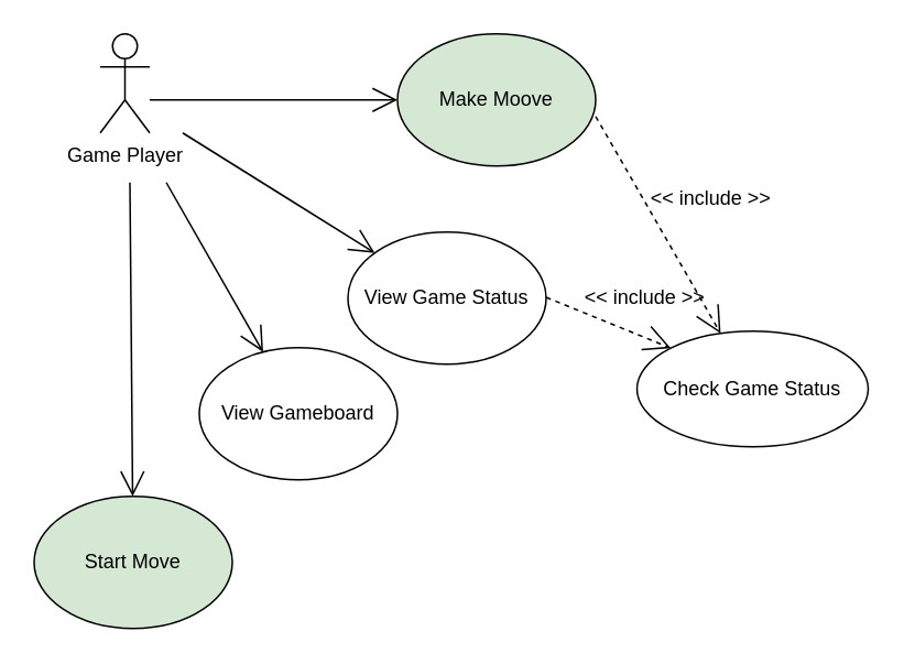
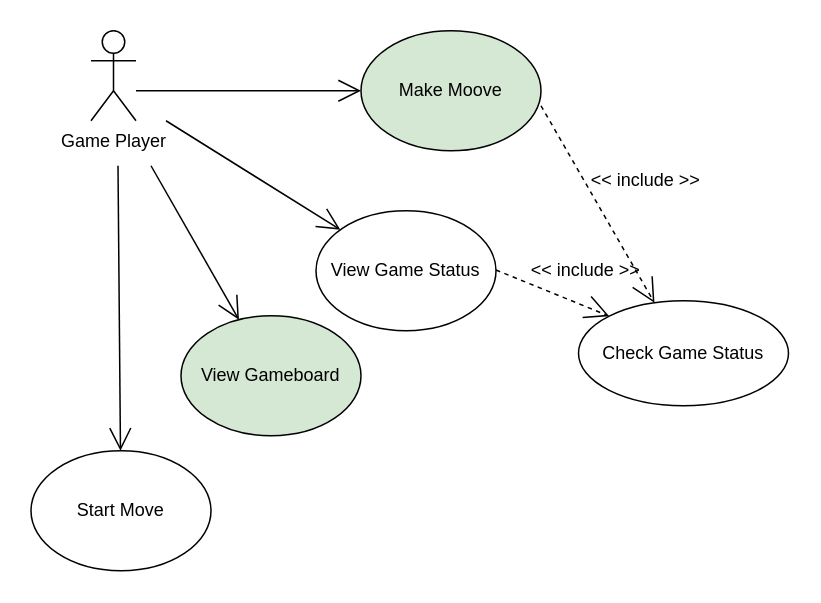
- <mxCell id="8" value="View Gameboard" style="ellipse;whiteSpace=wrap;html=1;" vertex="1" parent="1"><mxGeometry x="120" y="210" width="120" height="80" as="geometry" /></mxCell>
+ <mxCell id="8" value="View Gameboard" style="ellipse;whiteSpace=wrap;html=1;fillColor=#d5e8d4;" vertex="1" parent="1"><mxGeometry x="120" y="210" width="120" height="80" as="geometry" /></mxCell>
- <mxCell id="10" value="Start Move" style="ellipse;whiteSpace=wrap;html=1;fillColor=#d5e8d4;" vertex="1" parent="1"><mxGeometry x="20" y="300" width="120" height="80" as="geometry" /></mxCell>
+ <mxCell id="10" value="Start Move" style="ellipse;whiteSpace=wrap;html=1;" vertex="1" parent="1"><mxGeometry x="20" y="300" width="120" height="80" as="geometry" /></mxCell>
